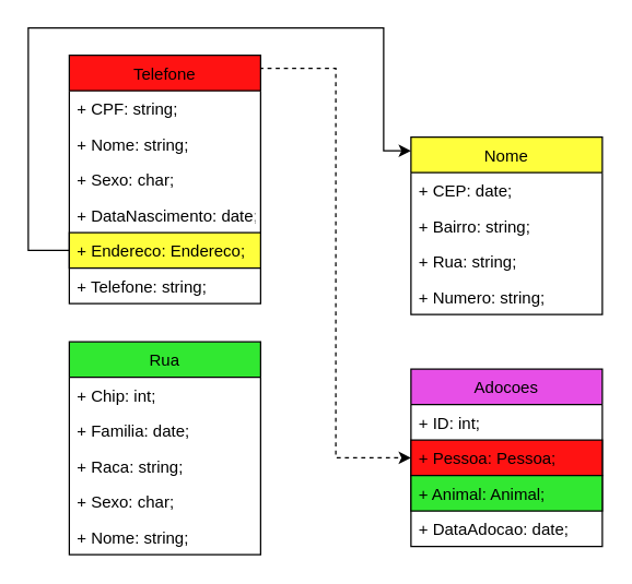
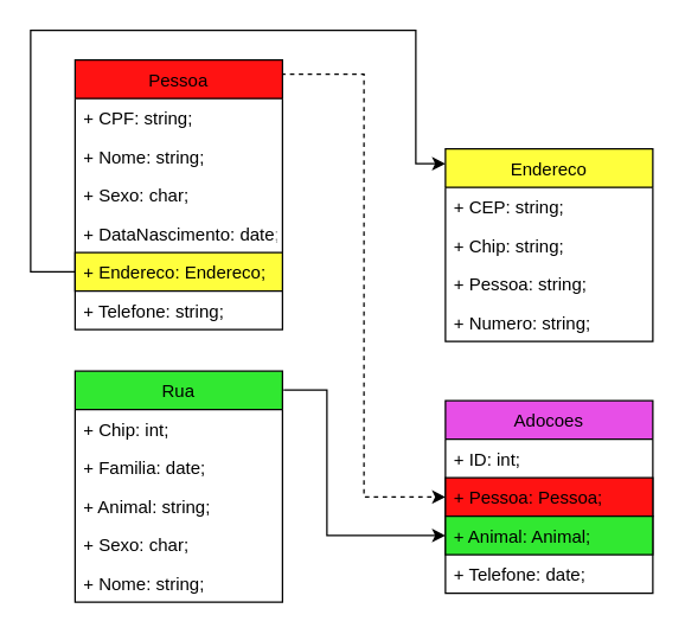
- <mxCell id="3" value="Telefone" style="swimlane;fontStyle=0;childLayout=stackLayout;horizontal=1;startSize=26;fillColor=#FF1212;horizontalStack=0;resizeParent=1;resizeParentMax=0;resizeLast=0;collapsible=1;marginBottom=0;labelBackgroundColor=none;strokeColor=default;fillStyle=solid;" vertex="1" parent="1"><mxGeometry x="50" y="40" width="140" height="182" as="geometry" /></mxCell>
+ <mxCell id="3" value="Pessoa" style="swimlane;fontStyle=0;childLayout=stackLayout;horizontal=1;startSize=26;fillColor=#FF1212;horizontalStack=0;resizeParent=1;resizeParentMax=0;resizeLast=0;collapsible=1;marginBottom=0;labelBackgroundColor=none;strokeColor=default;fillStyle=solid;" vertex="1" parent="1"><mxGeometry x="50" y="40" width="140" height="182" as="geometry" /></mxCell>
- <mxCell id="10" value="Nome" style="swimlane;fontStyle=0;childLayout=stackLayout;horizontal=1;startSize=26;fillColor=#FFFF3D;horizontalStack=0;resizeParent=1;resizeParentMax=0;resizeLast=0;collapsible=1;marginBottom=0;labelBackgroundColor=none;fillStyle=solid;strokeColor=default;" vertex="1" parent="1"><mxGeometry x="300" y="100" width="140" height="130" as="geometry" /></mxCell>
+ <mxCell id="10" value="Endereco" style="swimlane;fontStyle=0;childLayout=stackLayout;horizontal=1;startSize=26;fillColor=#FFFF3D;horizontalStack=0;resizeParent=1;resizeParentMax=0;resizeLast=0;collapsible=1;marginBottom=0;labelBackgroundColor=none;fillStyle=solid;strokeColor=default;" vertex="1" parent="1"><mxGeometry x="300" y="100" width="140" height="130" as="geometry" /></mxCell>
- <mxCell id="11" value="+ CEP: date;" style="text;strokeColor=none;fillColor=none;align=left;verticalAlign=top;spacingLeft=4;spacingRight=4;overflow=hidden;rotatable=0;points=[[0,0.5],[1,0.5]];portConstraint=eastwest;labelBackgroundColor=none;fillStyle=solid;" vertex="1" parent="10"><mxGeometry y="26" width="140" height="26" as="geometry" /></mxCell>
+ <mxCell id="11" value="+ CEP: string;" style="text;strokeColor=none;fillColor=none;align=left;verticalAlign=top;spacingLeft=4;spacingRight=4;overflow=hidden;rotatable=0;points=[[0,0.5],[1,0.5]];portConstraint=eastwest;labelBackgroundColor=none;fillStyle=solid;" vertex="1" parent="10"><mxGeometry y="26" width="140" height="26" as="geometry" /></mxCell>
- <mxCell id="12" value="+ Bairro: string;" style="text;strokeColor=none;fillColor=none;align=left;verticalAlign=top;spacingLeft=4;spacingRight=4;overflow=hidden;rotatable=0;points=[[0,0.5],[1,0.5]];portConstraint=eastwest;labelBackgroundColor=none;fillStyle=solid;" vertex="1" parent="10"><mxGeometry y="52" width="140" height="26" as="geometry" /></mxCell>
+ <mxCell id="12" value="+ Chip: string;" style="text;strokeColor=none;fillColor=none;align=left;verticalAlign=top;spacingLeft=4;spacingRight=4;overflow=hidden;rotatable=0;points=[[0,0.5],[1,0.5]];portConstraint=eastwest;labelBackgroundColor=none;fillStyle=solid;" vertex="1" parent="10"><mxGeometry y="52" width="140" height="26" as="geometry" /></mxCell>
- <mxCell id="13" value="+ Rua: string;" style="text;strokeColor=none;fillColor=none;align=left;verticalAlign=top;spacingLeft=4;spacingRight=4;overflow=hidden;rotatable=0;points=[[0,0.5],[1,0.5]];portConstraint=eastwest;labelBackgroundColor=none;fillStyle=solid;" vertex="1" parent="10"><mxGeometry y="78" width="140" height="26" as="geometry" /></mxCell>
+ <mxCell id="13" value="+ Pessoa: string;" style="text;strokeColor=none;fillColor=none;align=left;verticalAlign=top;spacingLeft=4;spacingRight=4;overflow=hidden;rotatable=0;points=[[0,0.5],[1,0.5]];portConstraint=eastwest;labelBackgroundColor=none;fillStyle=solid;" vertex="1" parent="10"><mxGeometry y="78" width="140" height="26" as="geometry" /></mxCell>
+ <mxCell id="15" style="edgeStyle=orthogonalEdgeStyle;rounded=0;orthogonalLoop=1;jettySize=auto;html=1;entryX=0;entryY=0.5;entryDx=0;entryDy=0;exitX=1.005;exitY=0.082;exitDx=0;exitDy=0;exitPerimeter=0;" edge="1" parent="1" source="16" target="25"><mxGeometry relative="1" as="geometry"><Array as="points"><mxPoint x="220" y="263" /><mxPoint x="220" y="361" /></Array></mxGeometry></mxCell>
- <mxCell id="19" value="+ Raca: string;" style="text;strokeColor=none;fillColor=none;align=left;verticalAlign=top;spacingLeft=4;spacingRight=4;overflow=hidden;rotatable=0;points=[[0,0.5],[1,0.5]];portConstraint=eastwest;labelBackgroundColor=none;fillStyle=solid;" vertex="1" parent="16"><mxGeometry y="78" width="140" height="26" as="geometry" /></mxCell>
+ <mxCell id="19" value="+ Animal: string;" style="text;strokeColor=none;fillColor=none;align=left;verticalAlign=top;spacingLeft=4;spacingRight=4;overflow=hidden;rotatable=0;points=[[0,0.5],[1,0.5]];portConstraint=eastwest;labelBackgroundColor=none;fillStyle=solid;" vertex="1" parent="16"><mxGeometry y="78" width="140" height="26" as="geometry" /></mxCell>
- <mxCell id="26" value="+ DataAdocao: date;" style="text;strokeColor=none;fillColor=none;align=left;verticalAlign=top;spacingLeft=4;spacingRight=4;overflow=hidden;rotatable=0;points=[[0,0.5],[1,0.5]];portConstraint=eastwest;labelBackgroundColor=none;fillStyle=solid;" vertex="1" parent="22"><mxGeometry y="104" width="140" height="26" as="geometry" /></mxCell>
+ <mxCell id="26" value="+ Telefone: date;" style="text;strokeColor=none;fillColor=none;align=left;verticalAlign=top;spacingLeft=4;spacingRight=4;overflow=hidden;rotatable=0;points=[[0,0.5],[1,0.5]];portConstraint=eastwest;labelBackgroundColor=none;fillStyle=solid;" vertex="1" parent="22"><mxGeometry y="104" width="140" height="26" as="geometry" /></mxCell>
